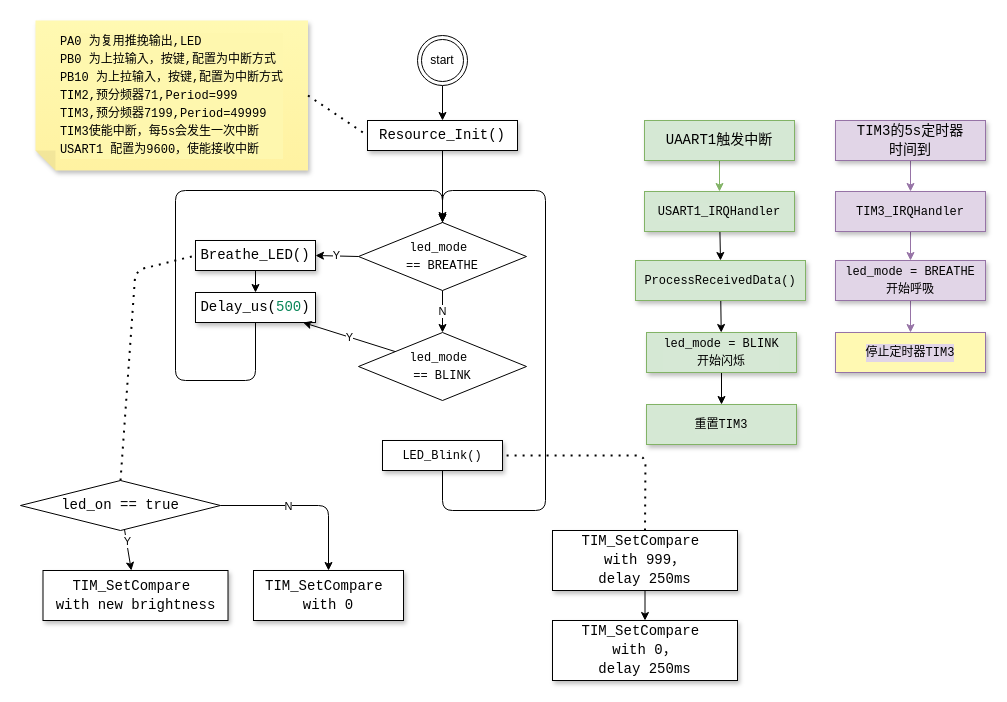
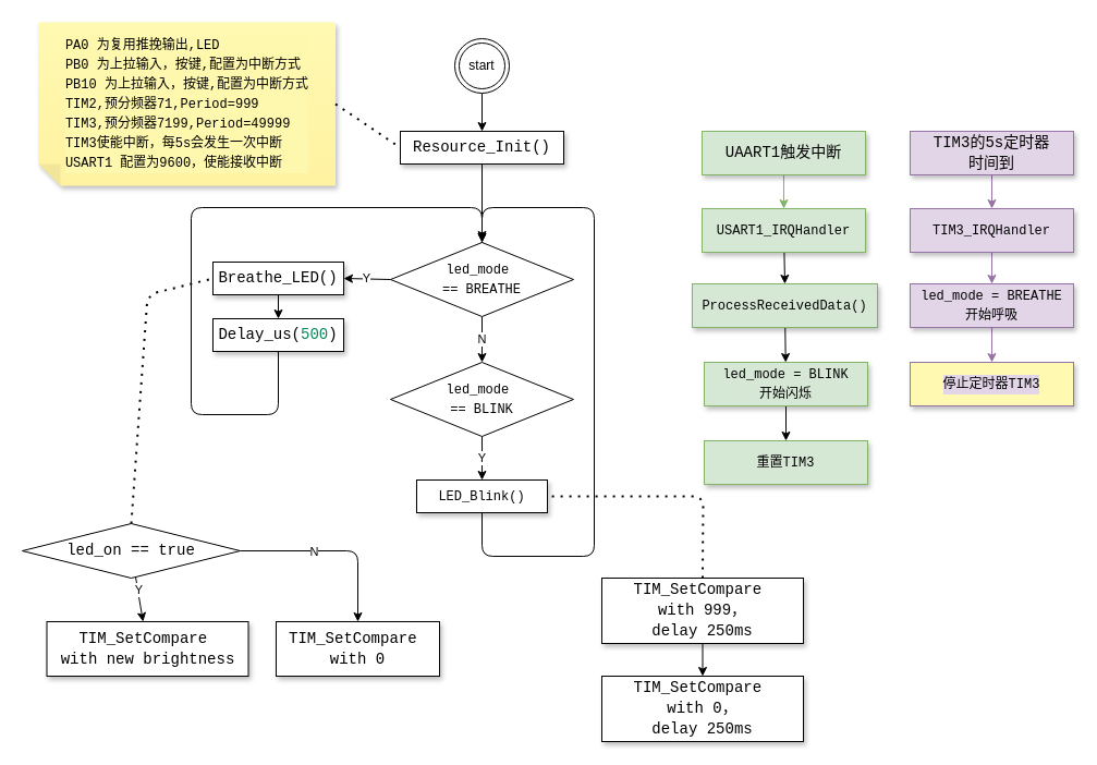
- <mxCell id="19" value="Y" style="edgeStyle=none;html=1;" parent="1" source="20" target="6" edge="1"><mxGeometry relative="1" as="geometry" /></mxCell>
+ <mxCell id="19" value="Y" style="edgeStyle=none;html=1;entryX=0.5;entryY=0;entryDx=0;entryDy=0;" parent="1" source="20" target="21" edge="1"><mxGeometry relative="1" as="geometry" /></mxCell>
